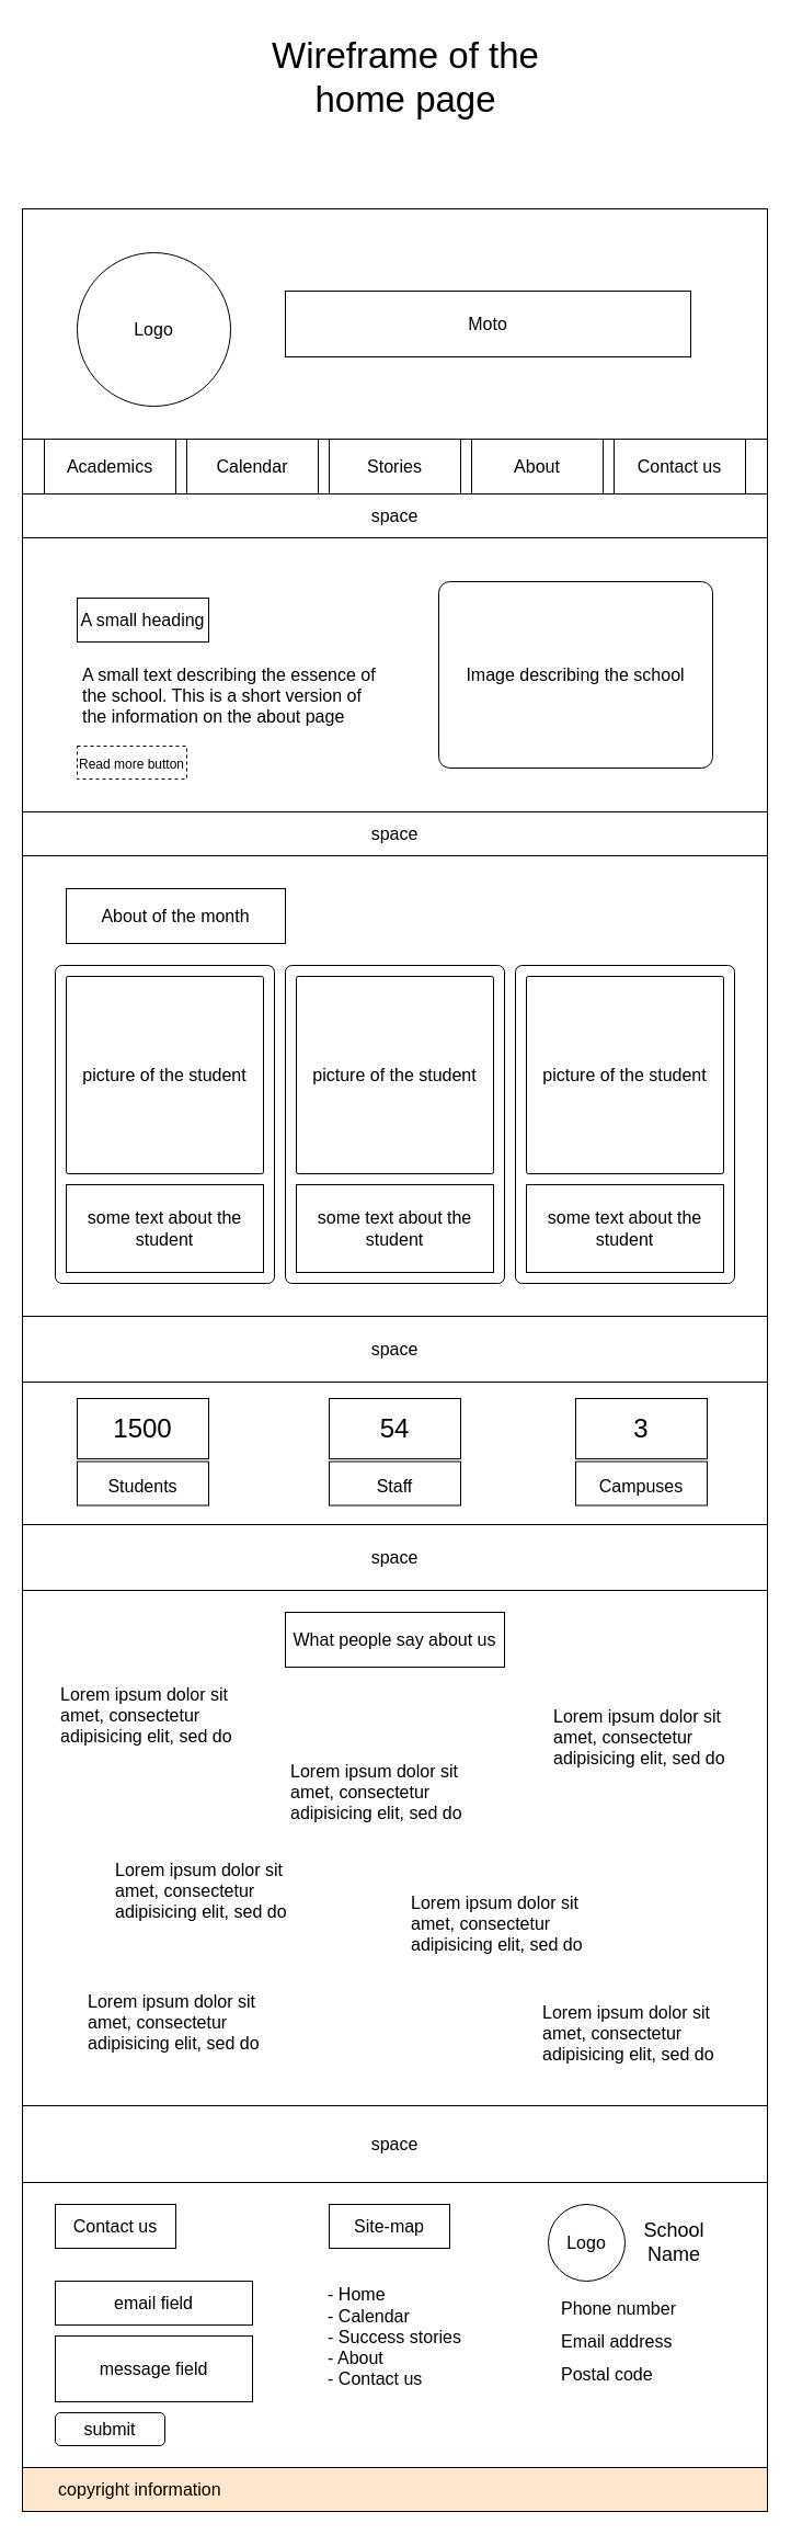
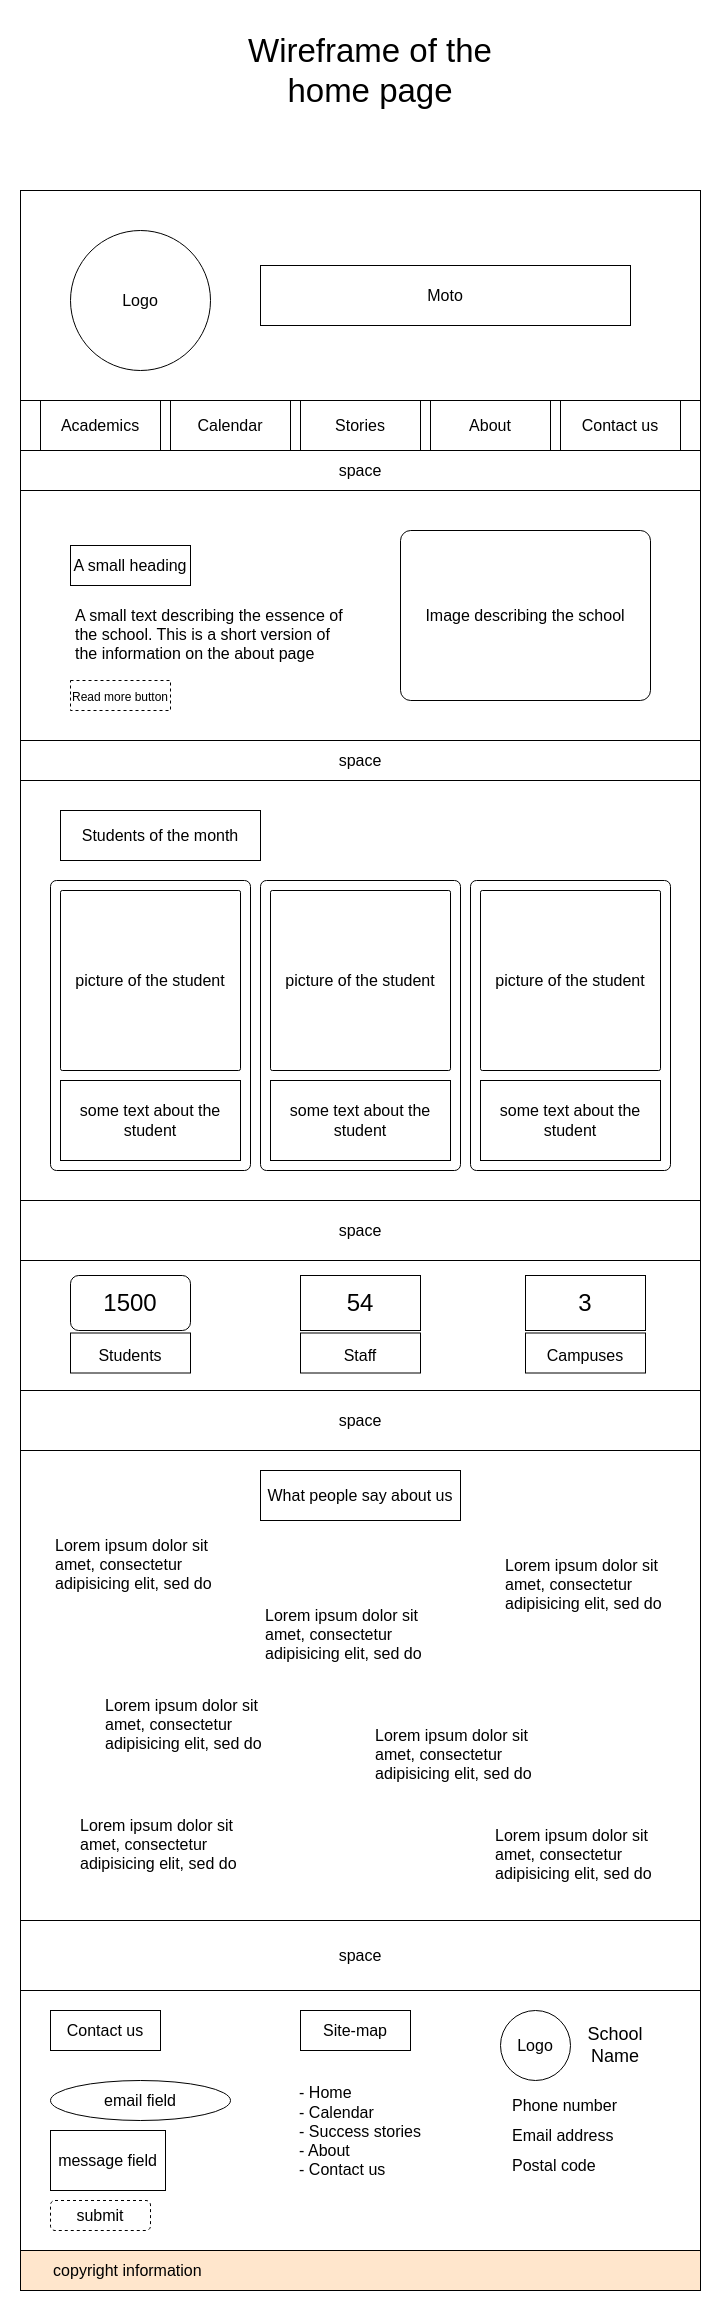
- <mxCell id="17" value="&lt;font style=&quot;font-size: 16px;&quot;&gt;About of the month&lt;/font&gt;" style="rounded=0;whiteSpace=wrap;html=1;fontSize=12;" parent="1" vertex="1"><mxGeometry x="60" y="810" width="200" height="50" as="geometry" /></mxCell>
+ <mxCell id="17" value="&lt;font style=&quot;font-size: 16px;&quot;&gt;Students of the month&lt;/font&gt;" style="rounded=0;whiteSpace=wrap;html=1;fontSize=12;" parent="1" vertex="1"><mxGeometry x="60" y="810" width="200" height="50" as="geometry" /></mxCell>
- <mxCell id="56" value="&lt;font style=&quot;font-size: 24px;&quot;&gt;1500&lt;/font&gt;" style="rounded=0;whiteSpace=wrap;html=1;fontSize=16;" vertex="1" parent="1"><mxGeometry x="70" y="1275" width="120" height="55" as="geometry" /></mxCell>
+ <mxCell id="56" value="&lt;font style=&quot;font-size: 24px;&quot;&gt;1500&lt;/font&gt;" style="whiteSpace=wrap;html=1;fontSize=16;rounded=1;" vertex="1" parent="1"><mxGeometry x="70" y="1275" width="120" height="55" as="geometry" /></mxCell>
- <mxCell id="41" value="email field" style="rounded=0;whiteSpace=wrap;html=1;fontSize=16;" parent="1" vertex="1"><mxGeometry x="50" y="2080" width="180" height="40" as="geometry" /></mxCell>
+ <mxCell id="41" value="email field" style="ellipse;whiteSpace=wrap;html=1;fontSize=16;" parent="1" vertex="1"><mxGeometry x="50" y="2080" width="180" height="40" as="geometry" /></mxCell>
- <mxCell id="42" value="message field" style="rounded=0;whiteSpace=wrap;html=1;fontSize=16;" parent="1" vertex="1"><mxGeometry x="50" y="2130" width="180" height="60" as="geometry" /></mxCell>
+ <mxCell id="42" value="message field" style="rounded=0;whiteSpace=wrap;html=1;fontSize=16;" parent="1" vertex="1"><mxGeometry x="50" y="2130" width="115" height="60" as="geometry" /></mxCell>
- <mxCell id="43" value="submit" style="rounded=1;whiteSpace=wrap;html=1;fontSize=16;" parent="1" vertex="1"><mxGeometry x="50" y="2200" width="100" height="30" as="geometry" /></mxCell>
+ <mxCell id="43" value="submit" style="rounded=1;whiteSpace=wrap;html=1;fontSize=16;dashed=1;" parent="1" vertex="1"><mxGeometry x="50" y="2200" width="100" height="30" as="geometry" /></mxCell>
